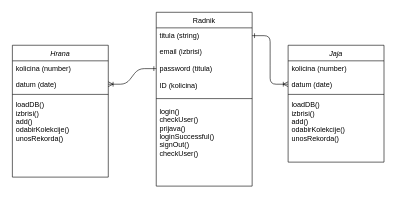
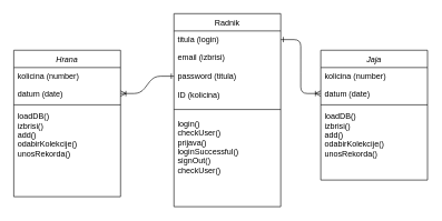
- <mxCell id="3" value="titula (string)" style="text;align=left;verticalAlign=top;spacingLeft=4;spacingRight=4;overflow=hidden;rotatable=0;points=[[0,0.5],[1,0.5]];portConstraint=eastwest;" parent="2" vertex="1"><mxGeometry y="26" width="160" height="26" as="geometry" /></mxCell>
+ <mxCell id="3" value="titula (login)" style="text;align=left;verticalAlign=top;spacingLeft=4;spacingRight=4;overflow=hidden;rotatable=0;points=[[0,0.5],[1,0.5]];portConstraint=eastwest;" parent="2" vertex="1"><mxGeometry y="26" width="160" height="26" as="geometry" /></mxCell>
